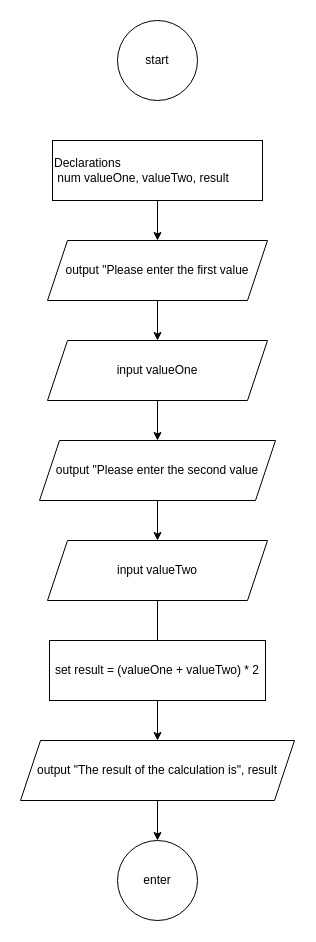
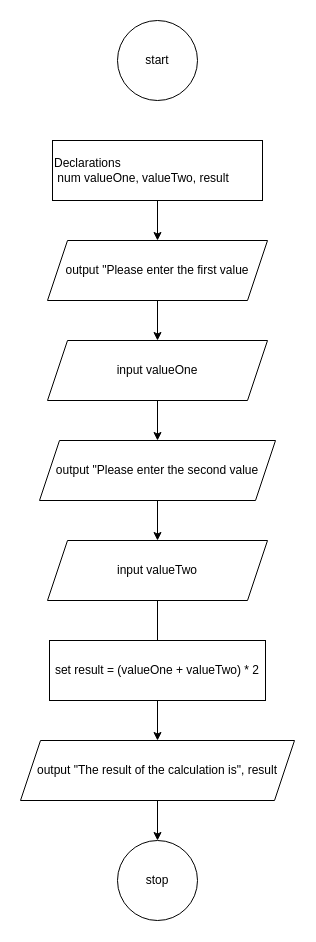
- <mxCell id="17" value="enter" style="ellipse;whiteSpace=wrap;html=1;aspect=fixed;" vertex="1" parent="1"><mxGeometry x="117" y="840" width="80" height="80" as="geometry" /></mxCell>
+ <mxCell id="17" value="stop" style="ellipse;whiteSpace=wrap;html=1;aspect=fixed;" vertex="1" parent="1"><mxGeometry x="117" y="840" width="80" height="80" as="geometry" /></mxCell>
